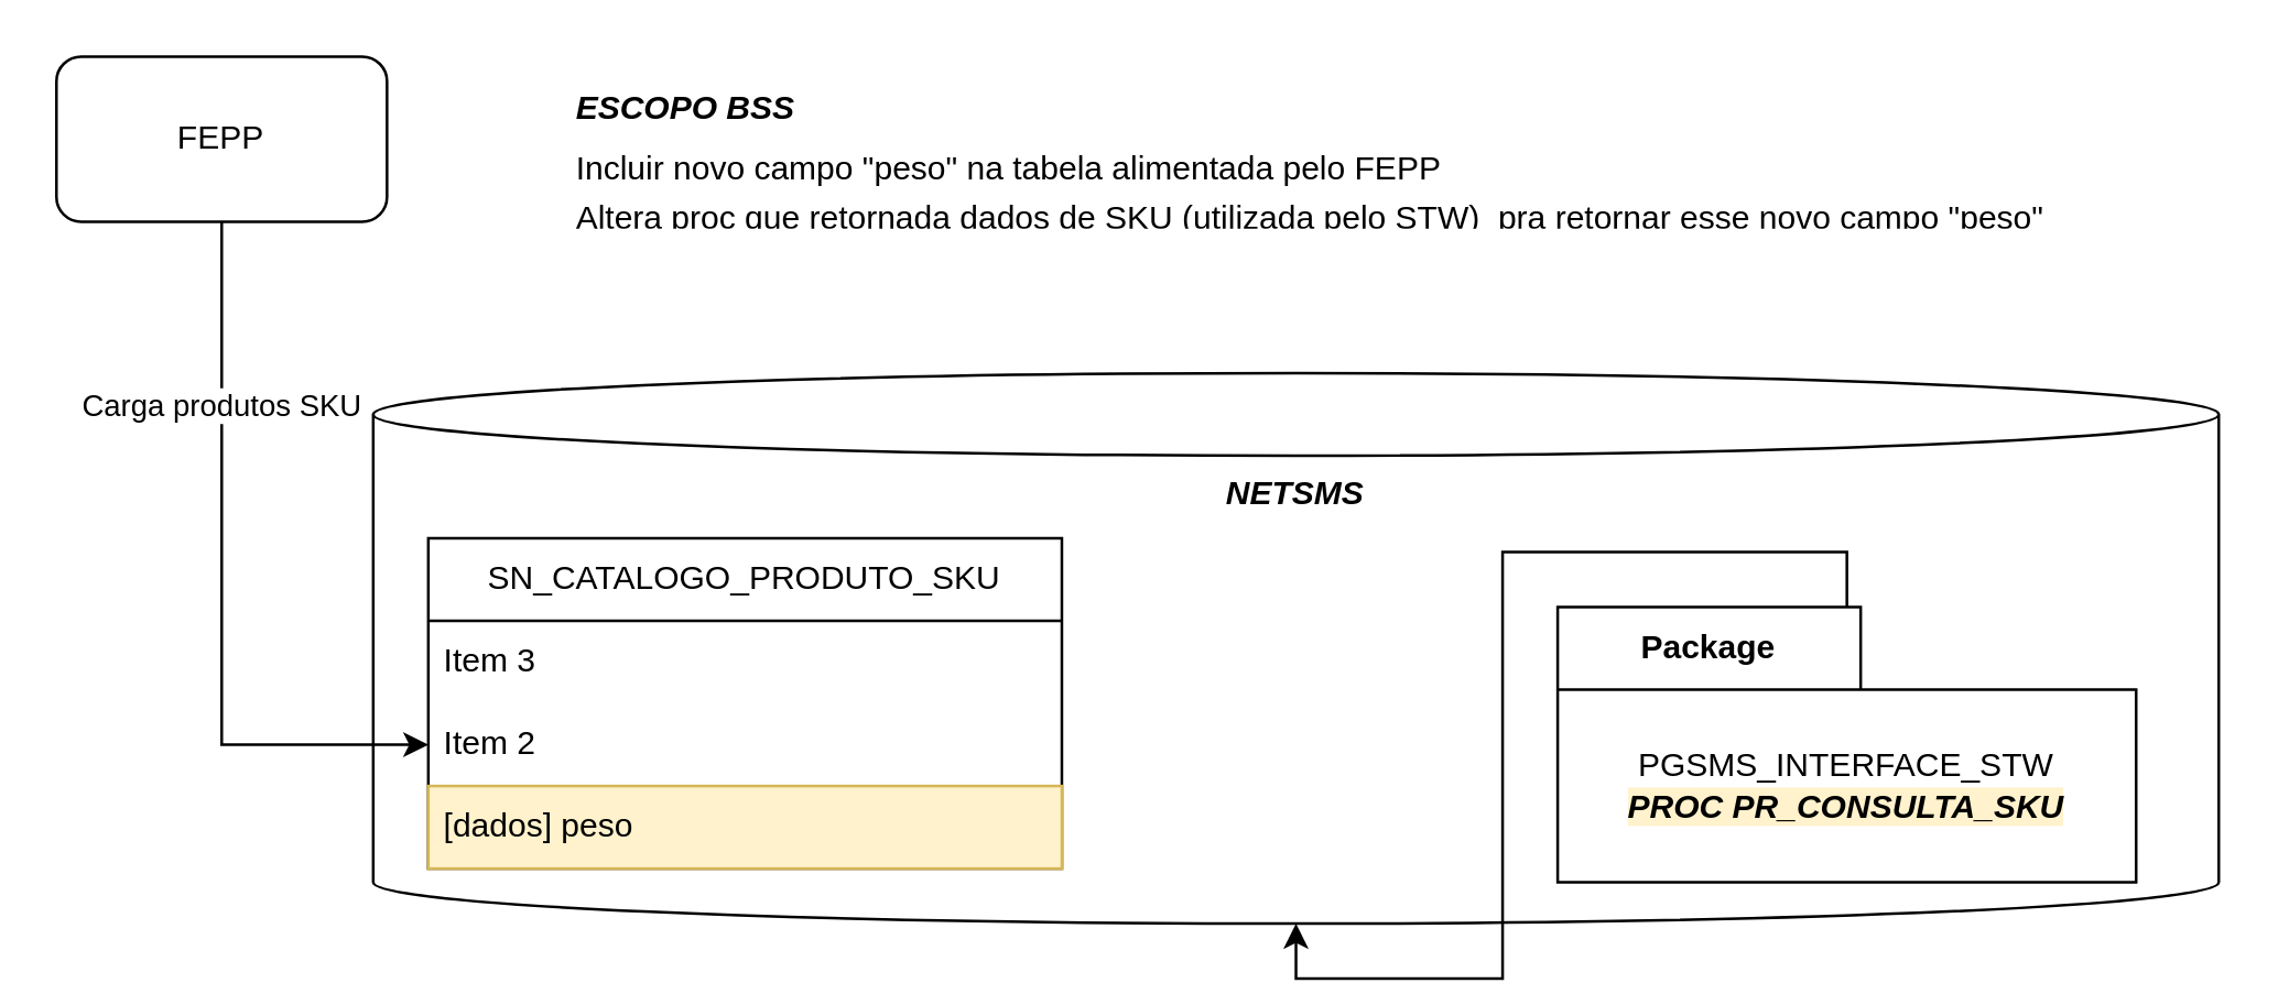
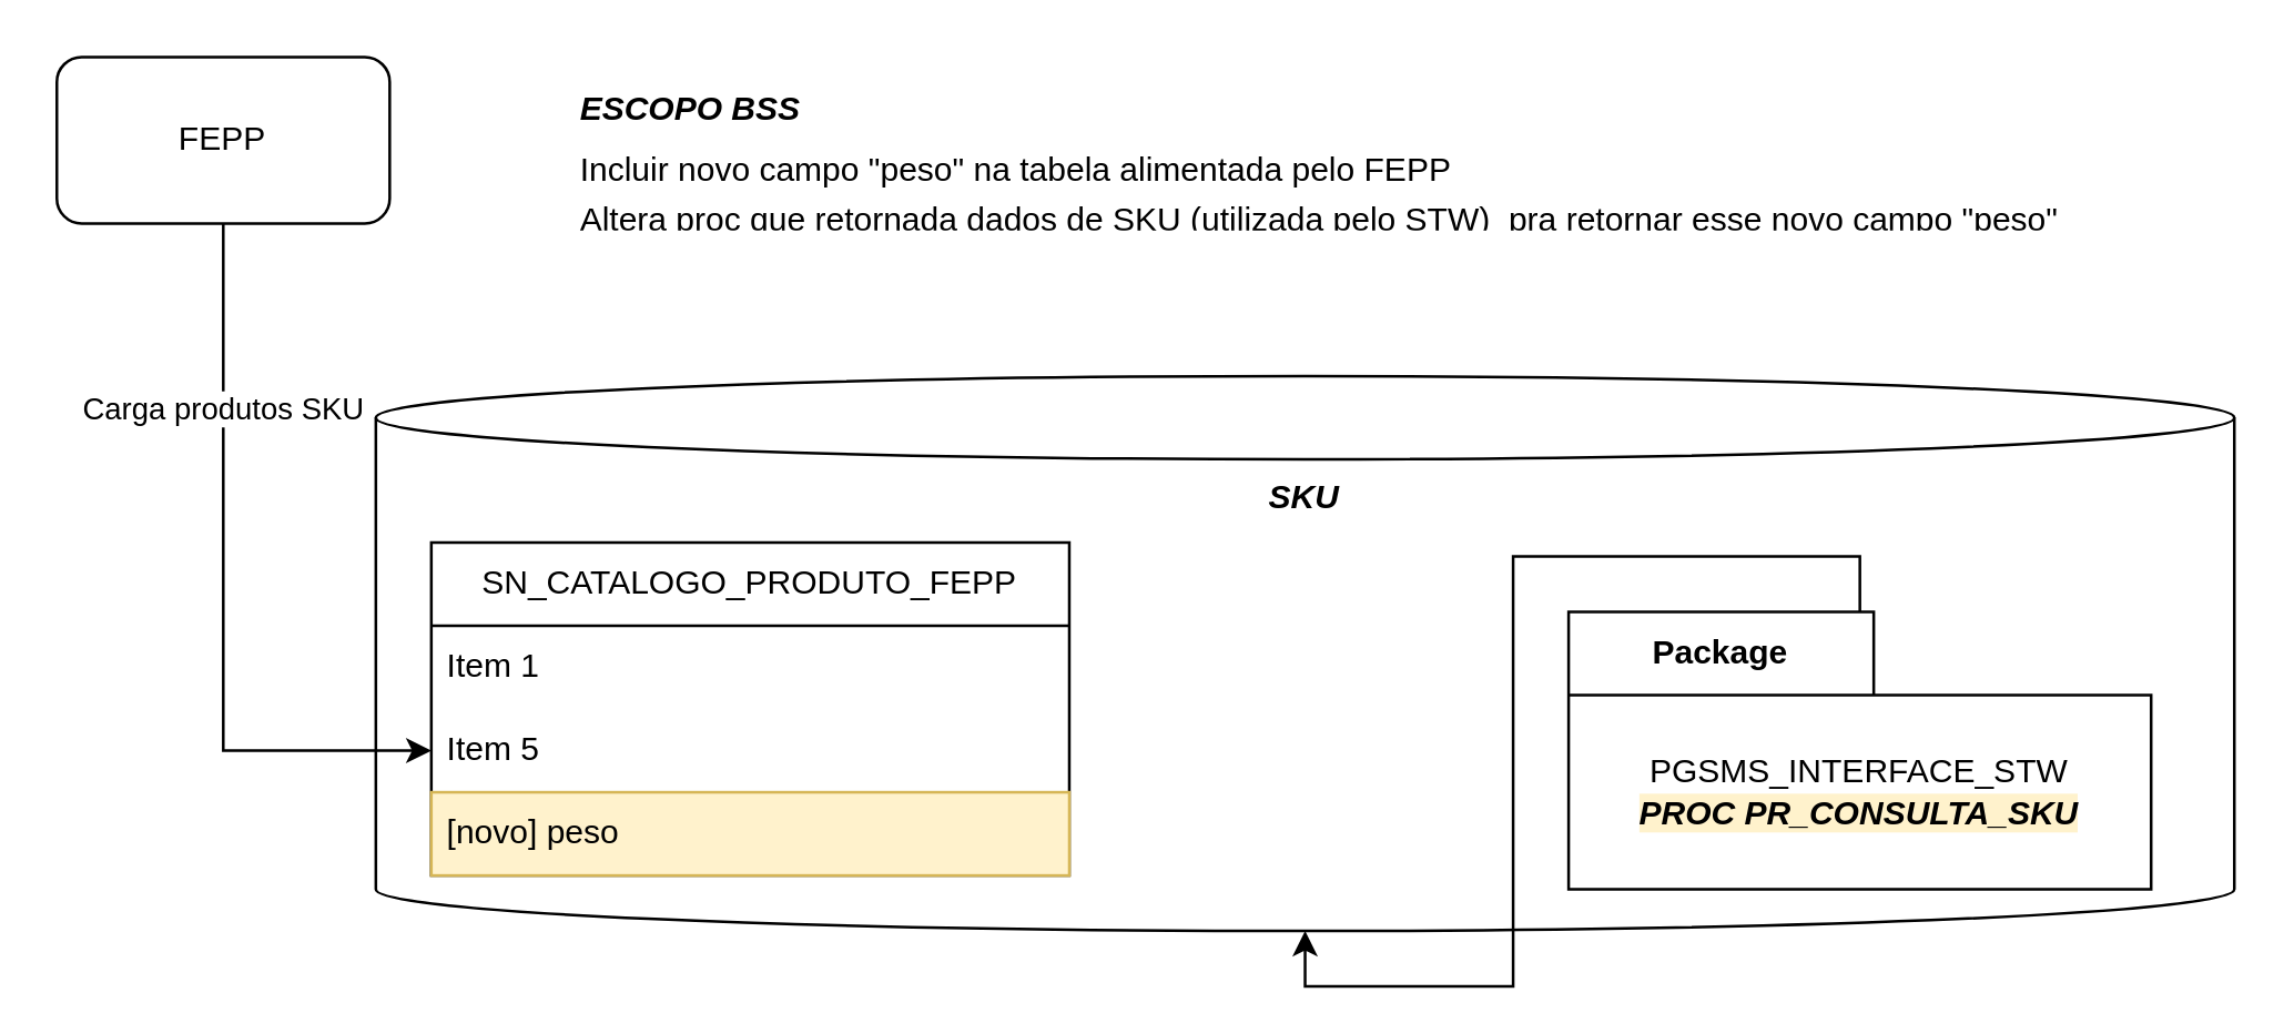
- <mxCell id="2" value="&lt;b&gt;&lt;i&gt;NETSMS&lt;/i&gt;&lt;/b&gt;" style="shape=cylinder3;whiteSpace=wrap;html=1;boundedLbl=1;backgroundOutline=1;size=15;verticalAlign=top;" vertex="1" parent="1"><mxGeometry x="135" y="135" width="670" height="200" as="geometry" /></mxCell>
+ <mxCell id="2" value="&lt;b&gt;&lt;i&gt;SKU&lt;/i&gt;&lt;/b&gt;" style="shape=cylinder3;whiteSpace=wrap;html=1;boundedLbl=1;backgroundOutline=1;size=15;verticalAlign=top;" vertex="1" parent="1"><mxGeometry x="135" y="135" width="670" height="200" as="geometry" /></mxCell>
- <mxCell id="6" value="SN_CATALOGO_PRODUTO_SKU" style="swimlane;fontStyle=0;childLayout=stackLayout;horizontal=1;startSize=30;horizontalStack=0;resizeParent=1;resizeParentMax=0;resizeLast=0;collapsible=1;marginBottom=0;whiteSpace=wrap;html=1;" vertex="1" parent="1"><mxGeometry x="155" y="195" width="230" height="120" as="geometry" /></mxCell>
+ <mxCell id="6" value="SN_CATALOGO_PRODUTO_FEPP" style="swimlane;fontStyle=0;childLayout=stackLayout;horizontal=1;startSize=30;horizontalStack=0;resizeParent=1;resizeParentMax=0;resizeLast=0;collapsible=1;marginBottom=0;whiteSpace=wrap;html=1;" vertex="1" parent="1"><mxGeometry x="155" y="195" width="230" height="120" as="geometry" /></mxCell>
- <mxCell id="7" value="Item 3" style="text;strokeColor=none;fillColor=none;align=left;verticalAlign=middle;spacingLeft=4;spacingRight=4;overflow=hidden;points=[[0,0.5],[1,0.5]];portConstraint=eastwest;rotatable=0;whiteSpace=wrap;html=1;" vertex="1" parent="6"><mxGeometry y="30" width="230" height="30" as="geometry" /></mxCell>
+ <mxCell id="7" value="Item 1" style="text;strokeColor=none;fillColor=none;align=left;verticalAlign=middle;spacingLeft=4;spacingRight=4;overflow=hidden;points=[[0,0.5],[1,0.5]];portConstraint=eastwest;rotatable=0;whiteSpace=wrap;html=1;" vertex="1" parent="6"><mxGeometry y="30" width="230" height="30" as="geometry" /></mxCell>
- <mxCell id="8" value="Item 2" style="text;strokeColor=none;fillColor=none;align=left;verticalAlign=middle;spacingLeft=4;spacingRight=4;overflow=hidden;points=[[0,0.5],[1,0.5]];portConstraint=eastwest;rotatable=0;whiteSpace=wrap;html=1;" vertex="1" parent="6"><mxGeometry y="60" width="230" height="30" as="geometry" /></mxCell>
+ <mxCell id="8" value="Item 5" style="text;strokeColor=none;fillColor=none;align=left;verticalAlign=middle;spacingLeft=4;spacingRight=4;overflow=hidden;points=[[0,0.5],[1,0.5]];portConstraint=eastwest;rotatable=0;whiteSpace=wrap;html=1;" vertex="1" parent="6"><mxGeometry y="60" width="230" height="30" as="geometry" /></mxCell>
- <mxCell id="9" value="[dados] peso" style="text;strokeColor=#d6b656;fillColor=#fff2cc;align=left;verticalAlign=middle;spacingLeft=4;spacingRight=4;overflow=hidden;points=[[0,0.5],[1,0.5]];portConstraint=eastwest;rotatable=0;whiteSpace=wrap;html=1;" vertex="1" parent="6"><mxGeometry y="90" width="230" height="30" as="geometry" /></mxCell>
+ <mxCell id="9" value="[novo] peso" style="text;strokeColor=#d6b656;fillColor=#fff2cc;align=left;verticalAlign=middle;spacingLeft=4;spacingRight=4;overflow=hidden;points=[[0,0.5],[1,0.5]];portConstraint=eastwest;rotatable=0;whiteSpace=wrap;html=1;" vertex="1" parent="6"><mxGeometry y="90" width="230" height="30" as="geometry" /></mxCell>
